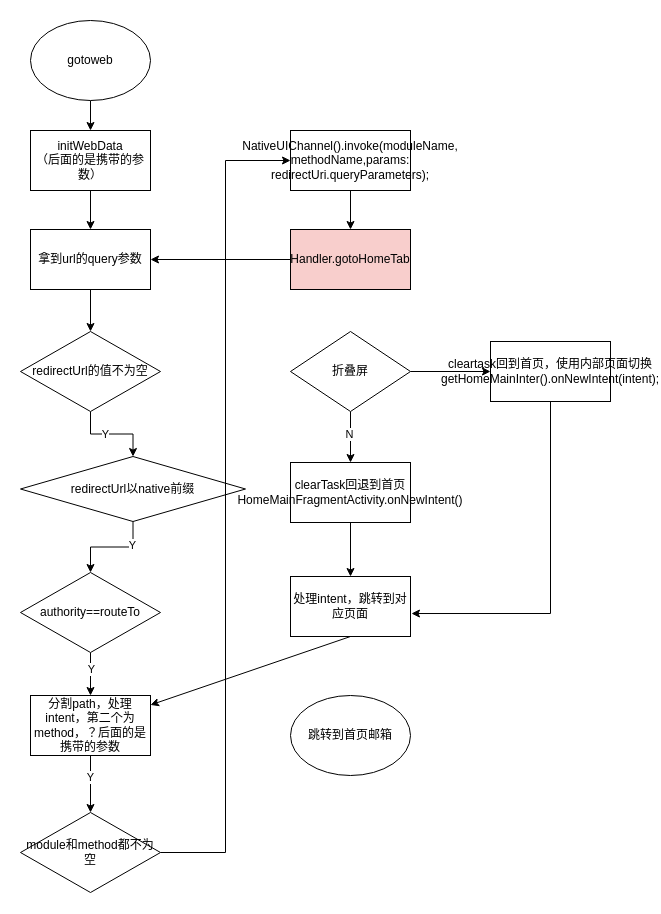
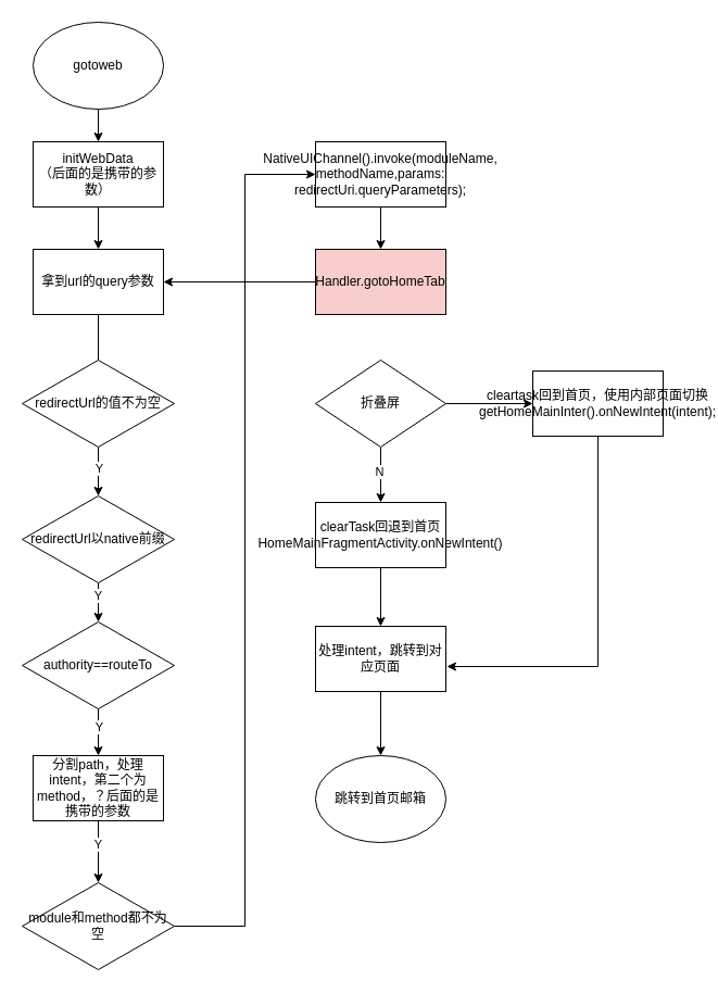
- <mxCell id="6" value="" style="edgeStyle=orthogonalEdgeStyle;rounded=0;orthogonalLoop=1;jettySize=auto;html=1;" edge="1" parent="1" source="7" target="10"><mxGeometry relative="1" as="geometry" /></mxCell>
+ <mxCell id="6" value="" style="edgeStyle=orthogonalEdgeStyle;rounded=0;orthogonalLoop=1;jettySize=auto;html=1;endArrow=none;" edge="1" parent="1" source="7" target="10"><mxGeometry relative="1" as="geometry" /></mxCell>
- <mxCell id="13" value="redirectUrl以native前缀" style="rhombus;whiteSpace=wrap;html=1;" vertex="1" parent="1"><mxGeometry x="20" y="456" width="225" height="65" as="geometry" /></mxCell>
+ <mxCell id="13" value="redirectUrl以native前缀" style="rhombus;whiteSpace=wrap;html=1;" vertex="1" parent="1"><mxGeometry x="20" y="456" width="140" height="80" as="geometry" /></mxCell>
- <mxCell id="34" value="" style="endArrow=classic;html=1;rounded=0;exitX=0.5;exitY=1;exitDx=0;exitDy=0;" edge="1" parent="1" source="32" target="19"><mxGeometry width="50" height="50" relative="1" as="geometry"><mxPoint x="480" y="650" as="sourcePoint" /><mxPoint x="530" y="600" as="targetPoint" /></mxGeometry></mxCell>
+ <mxCell id="34" value="" style="endArrow=classic;html=1;rounded=0;exitX=0.5;exitY=1;exitDx=0;exitDy=0;entryX=0.5;entryY=0;entryDx=0;entryDy=0;" edge="1" parent="1" source="32" target="33"><mxGeometry width="50" height="50" relative="1" as="geometry"><mxPoint x="480" y="650" as="sourcePoint" /><mxPoint x="530" y="600" as="targetPoint" /></mxGeometry></mxCell>
